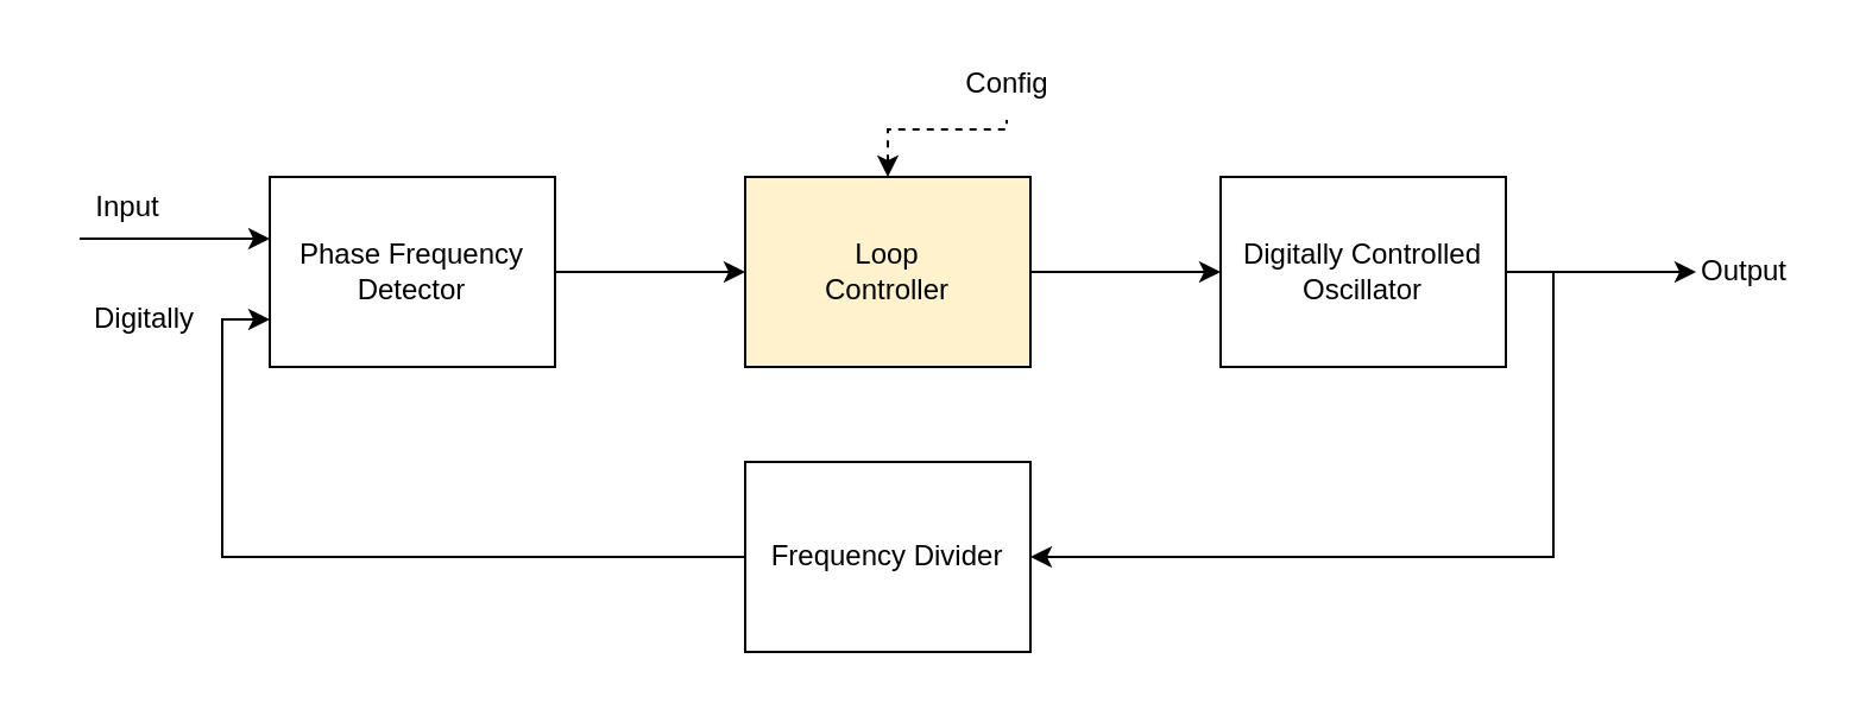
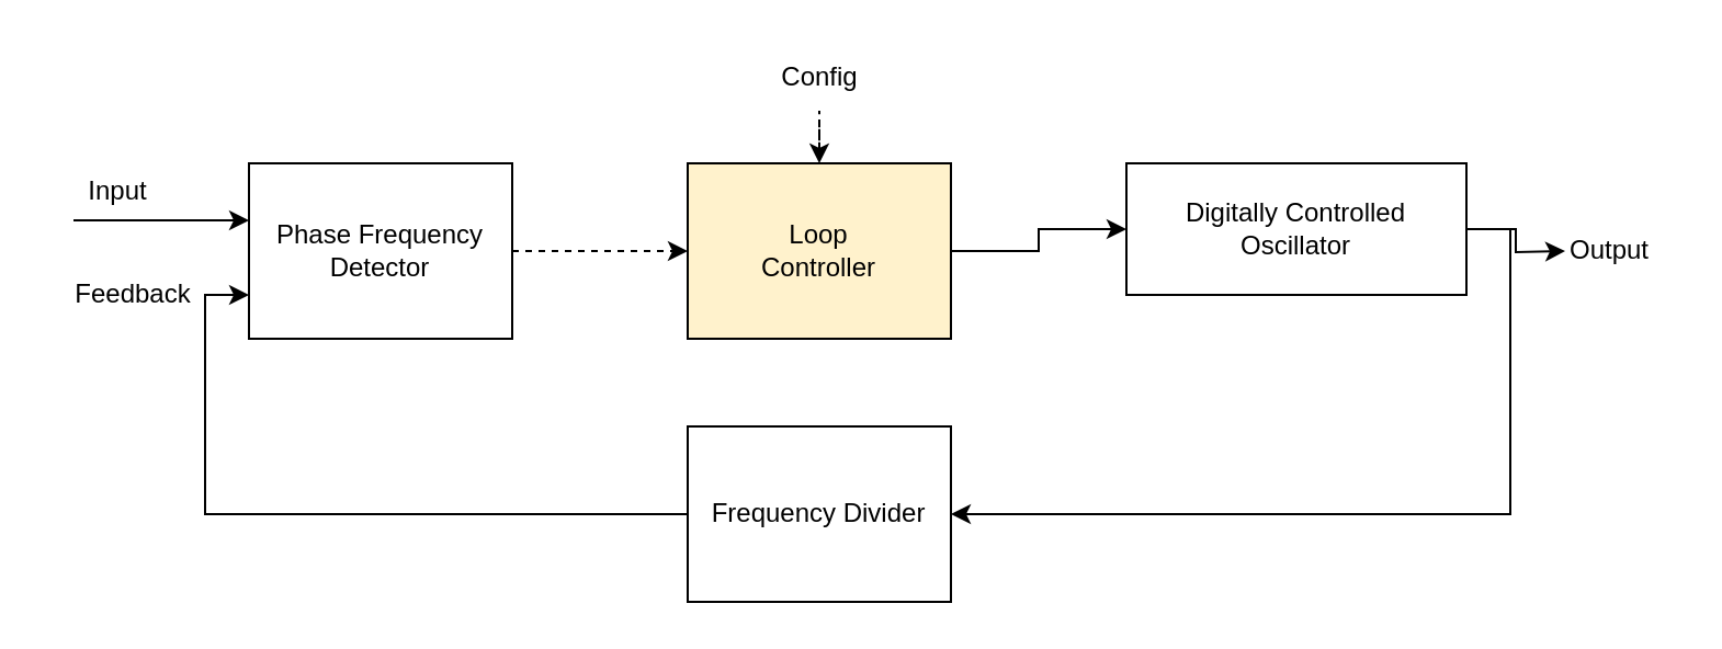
- <mxCell id="16" value="Config" style="text;html=1;align=center;verticalAlign=middle;resizable=0;points=[];autosize=1;strokeColor=none;fillColor=none;" vertex="1" parent="1"><mxGeometry x="393" y="20" width="60" height="30" as="geometry" /></mxCell>
+ <mxCell id="16" value="Config" style="text;html=1;align=center;verticalAlign=middle;resizable=0;points=[];autosize=1;strokeColor=none;fillColor=none;" vertex="1" parent="1"><mxGeometry x="343" y="20" width="60" height="30" as="geometry" /></mxCell>
- <mxCell id="2" style="edgeStyle=orthogonalEdgeStyle;rounded=0;orthogonalLoop=1;jettySize=auto;html=1;exitX=1;exitY=0.5;exitDx=0;exitDy=0;entryX=0;entryY=0.5;entryDx=0;entryDy=0;" edge="1" parent="1" source="4" target="7"><mxGeometry relative="1" as="geometry" /></mxCell>
+ <mxCell id="2" style="edgeStyle=orthogonalEdgeStyle;rounded=0;orthogonalLoop=1;jettySize=auto;html=1;exitX=1;exitY=0.5;exitDx=0;exitDy=0;entryX=0;entryY=0.5;entryDx=0;entryDy=0;dashed=1;" edge="1" parent="1" source="4" target="7"><mxGeometry relative="1" as="geometry" /></mxCell>
- <mxCell id="10" value="Digitally Controlled Oscillator" style="rounded=0;whiteSpace=wrap;html=1;" vertex="1" parent="1"><mxGeometry x="513" y="74" width="120" height="80" as="geometry" /></mxCell>
+ <mxCell id="10" value="Digitally Controlled Oscillator" style="rounded=0;whiteSpace=wrap;html=1;" vertex="1" parent="1"><mxGeometry x="513" y="74" width="155" height="60" as="geometry" /></mxCell>
- <mxCell id="15" value="Digitally" style="text;html=1;align=center;verticalAlign=middle;resizable=0;points=[];autosize=1;strokeColor=none;fillColor=none;" vertex="1" parent="1"><mxGeometry x="20" y="119" width="80" height="30" as="geometry" /></mxCell>
+ <mxCell id="15" value="Feedback" style="text;html=1;align=center;verticalAlign=middle;resizable=0;points=[];autosize=1;strokeColor=none;fillColor=none;" vertex="1" parent="1"><mxGeometry x="20" y="119" width="80" height="30" as="geometry" /></mxCell>
